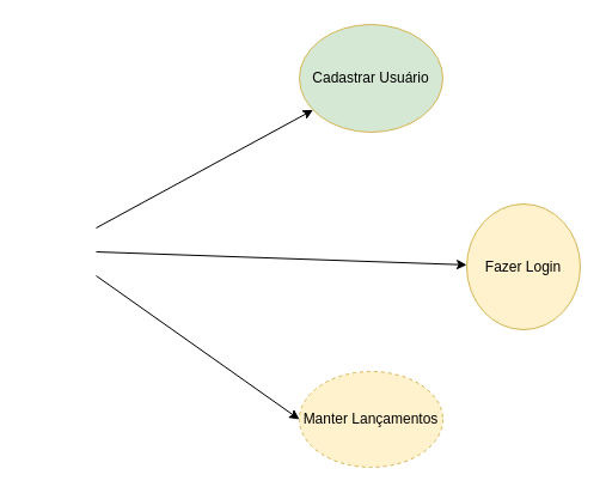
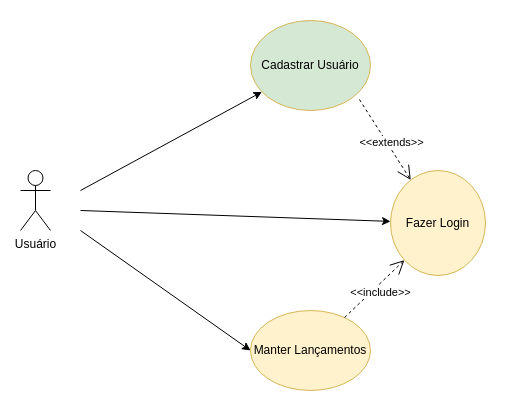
+ <mxCell id="7" value="&amp;lt;&amp;lt;extends&amp;gt;&amp;gt;" style="endArrow=open;endSize=12;dashed=1;html=1;exitX=0.908;exitY=0.878;exitDx=0;exitDy=0;exitPerimeter=0;" edge="1" parent="1" source="3" target="5"><mxGeometry x="0.121" y="4" width="160" relative="1" as="geometry"><mxPoint x="190" y="320" as="sourcePoint" /><mxPoint x="330" y="380" as="targetPoint" /><mxPoint as="offset" /></mxGeometry></mxCell>
+ <mxCell id="2" value="Usuário&lt;br&gt;" style="shape=umlActor;verticalLabelPosition=bottom;labelBackgroundColor=#ffffff;verticalAlign=top;html=1;outlineConnect=0;" vertex="1" parent="1"><mxGeometry x="20" y="170" width="30" height="60" as="geometry" /></mxCell>
+ <mxCell id="10" value="&amp;lt;&amp;lt;include&amp;gt;&amp;gt;" style="endArrow=open;endSize=12;dashed=1;html=1;entryX=0;entryY=1;entryDx=0;entryDy=0;" edge="1" parent="1" source="8" target="5"><mxGeometry x="0.032" y="-7" width="160" relative="1" as="geometry"><mxPoint x="20" y="410" as="sourcePoint" /><mxPoint x="400" y="250" as="targetPoint" /><mxPoint as="offset" /></mxGeometry></mxCell>
- <mxCell id="8" value="Manter Lançamentos" style="ellipse;whiteSpace=wrap;html=1;fillColor=#fff2cc;strokeColor=#d6b656;dashed=1;" vertex="1" parent="1"><mxGeometry x="250" y="310" width="120" height="80" as="geometry" /></mxCell>
+ <mxCell id="8" value="Manter Lançamentos" style="ellipse;whiteSpace=wrap;html=1;fillColor=#fff2cc;strokeColor=#d6b656;" vertex="1" parent="1"><mxGeometry x="250" y="310" width="120" height="80" as="geometry" /></mxCell>
